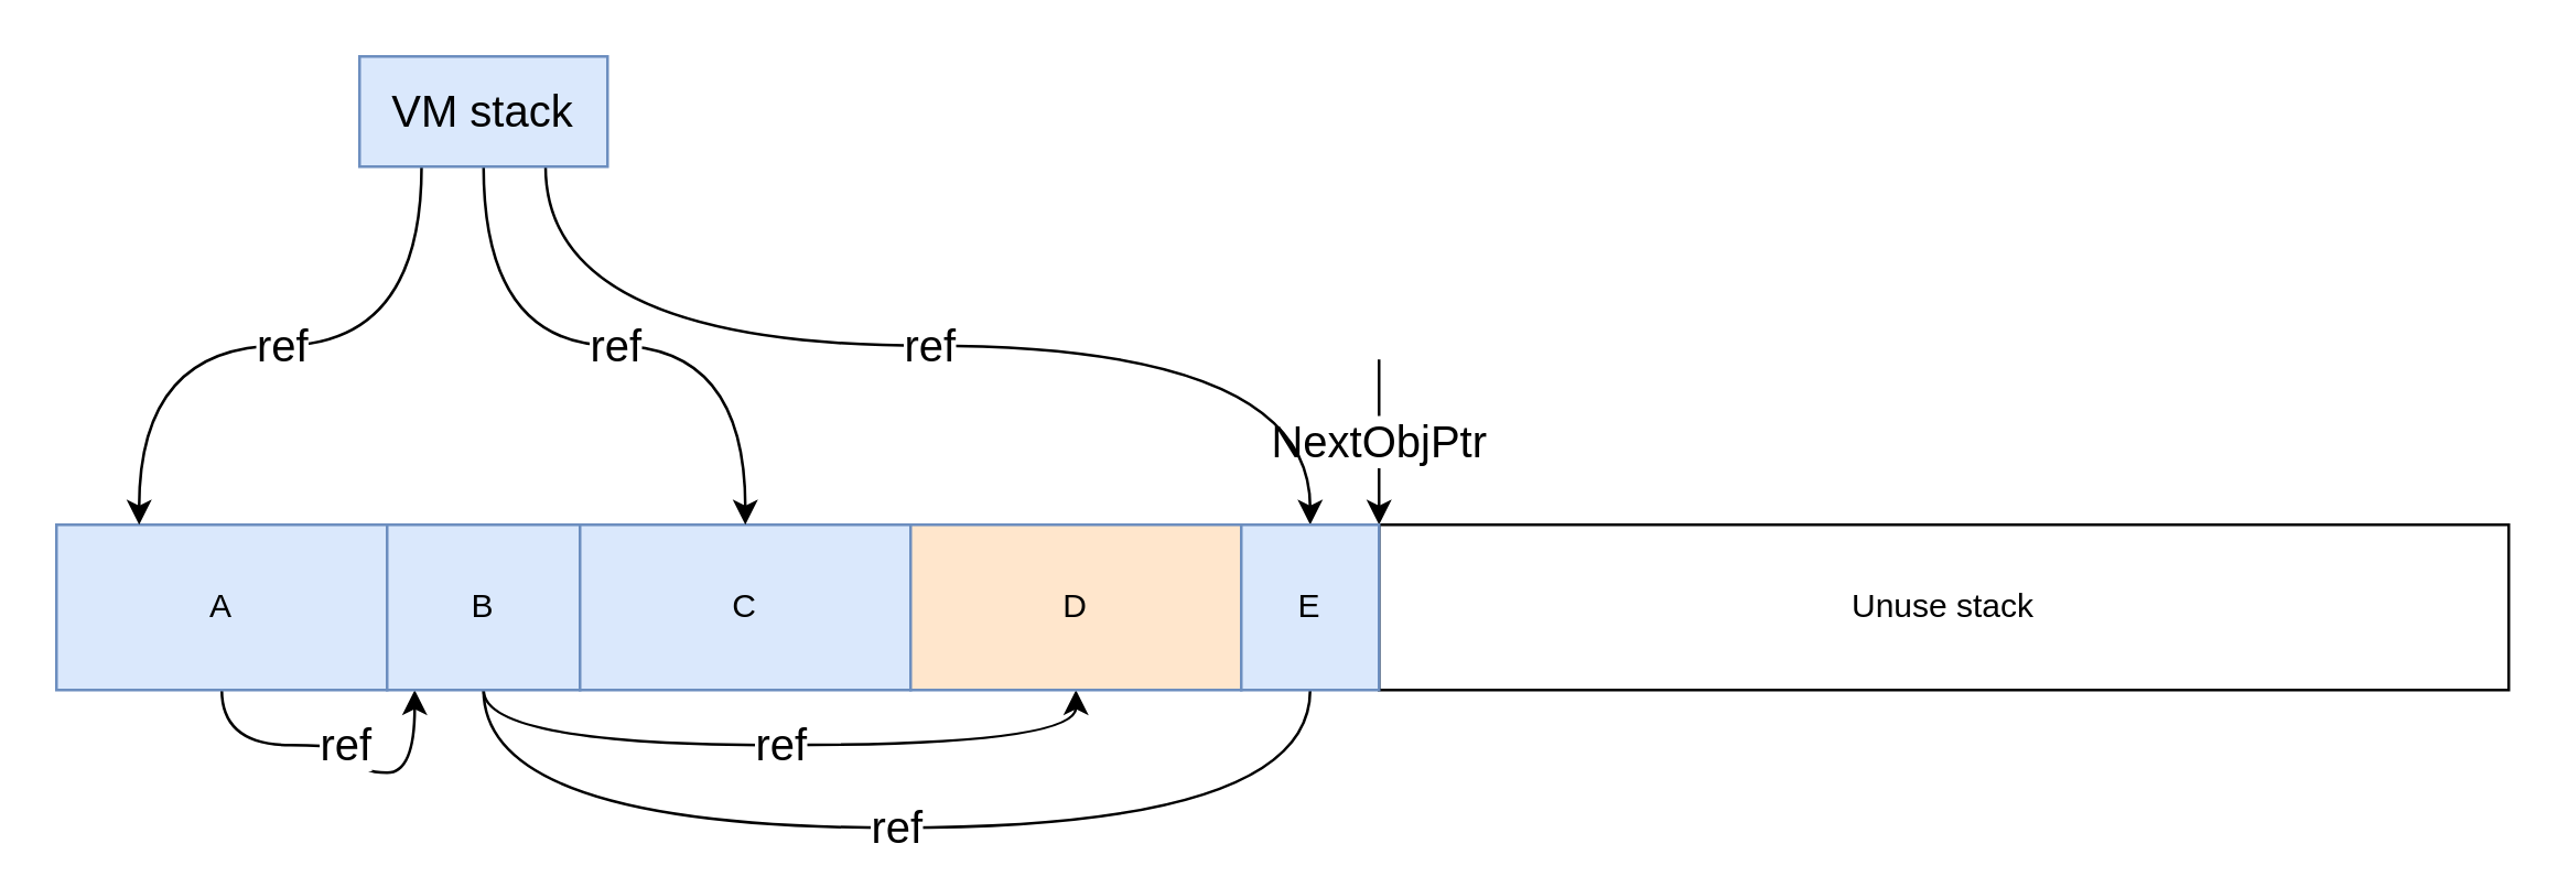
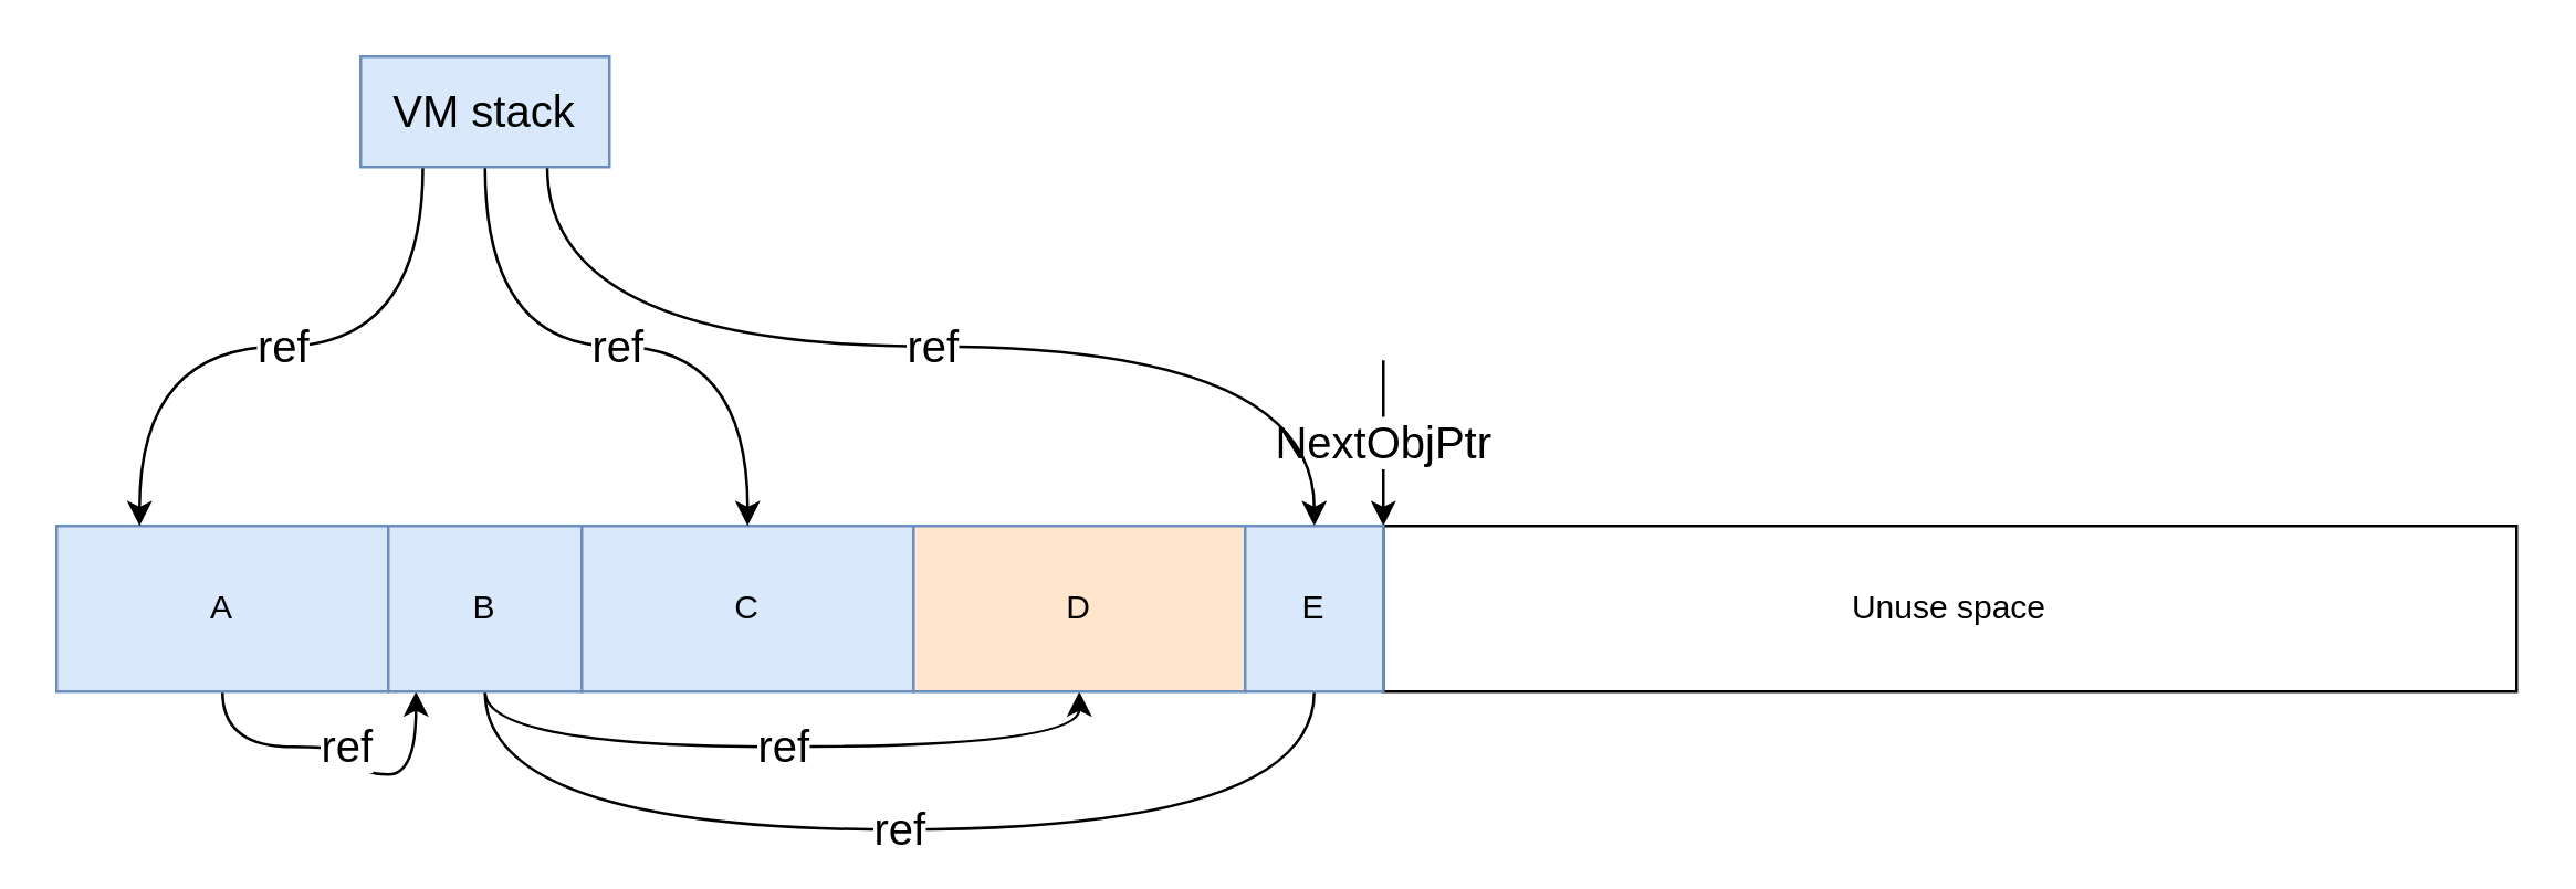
- <mxCell id="2" value="Unuse stack" style="rounded=0;whiteSpace=wrap;html=1;" vertex="1" parent="1"><mxGeometry x="500" y="190" width="410" height="60" as="geometry" /></mxCell>
+ <mxCell id="2" value="Unuse space" style="rounded=0;whiteSpace=wrap;html=1;" vertex="1" parent="1"><mxGeometry x="500" y="190" width="410" height="60" as="geometry" /></mxCell>
